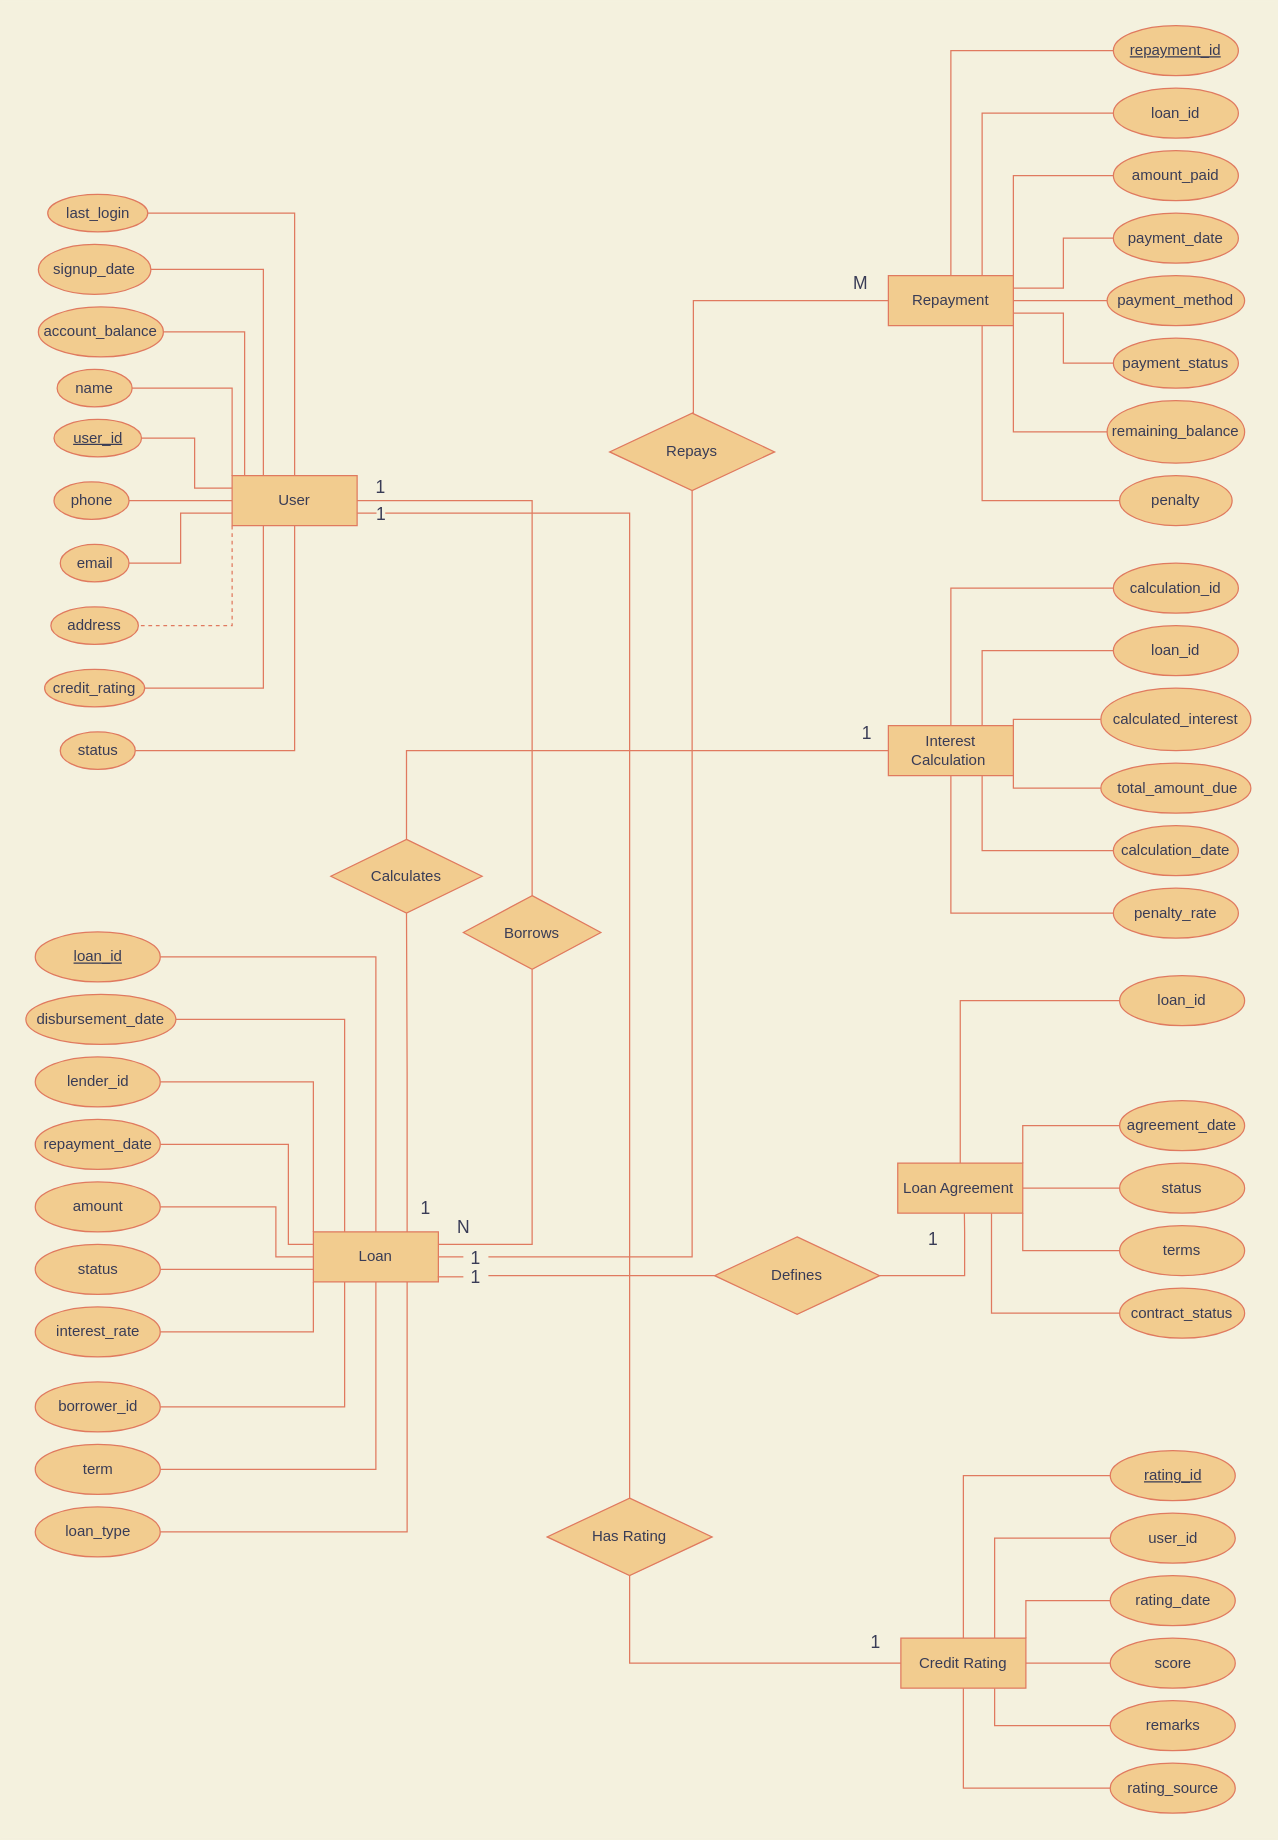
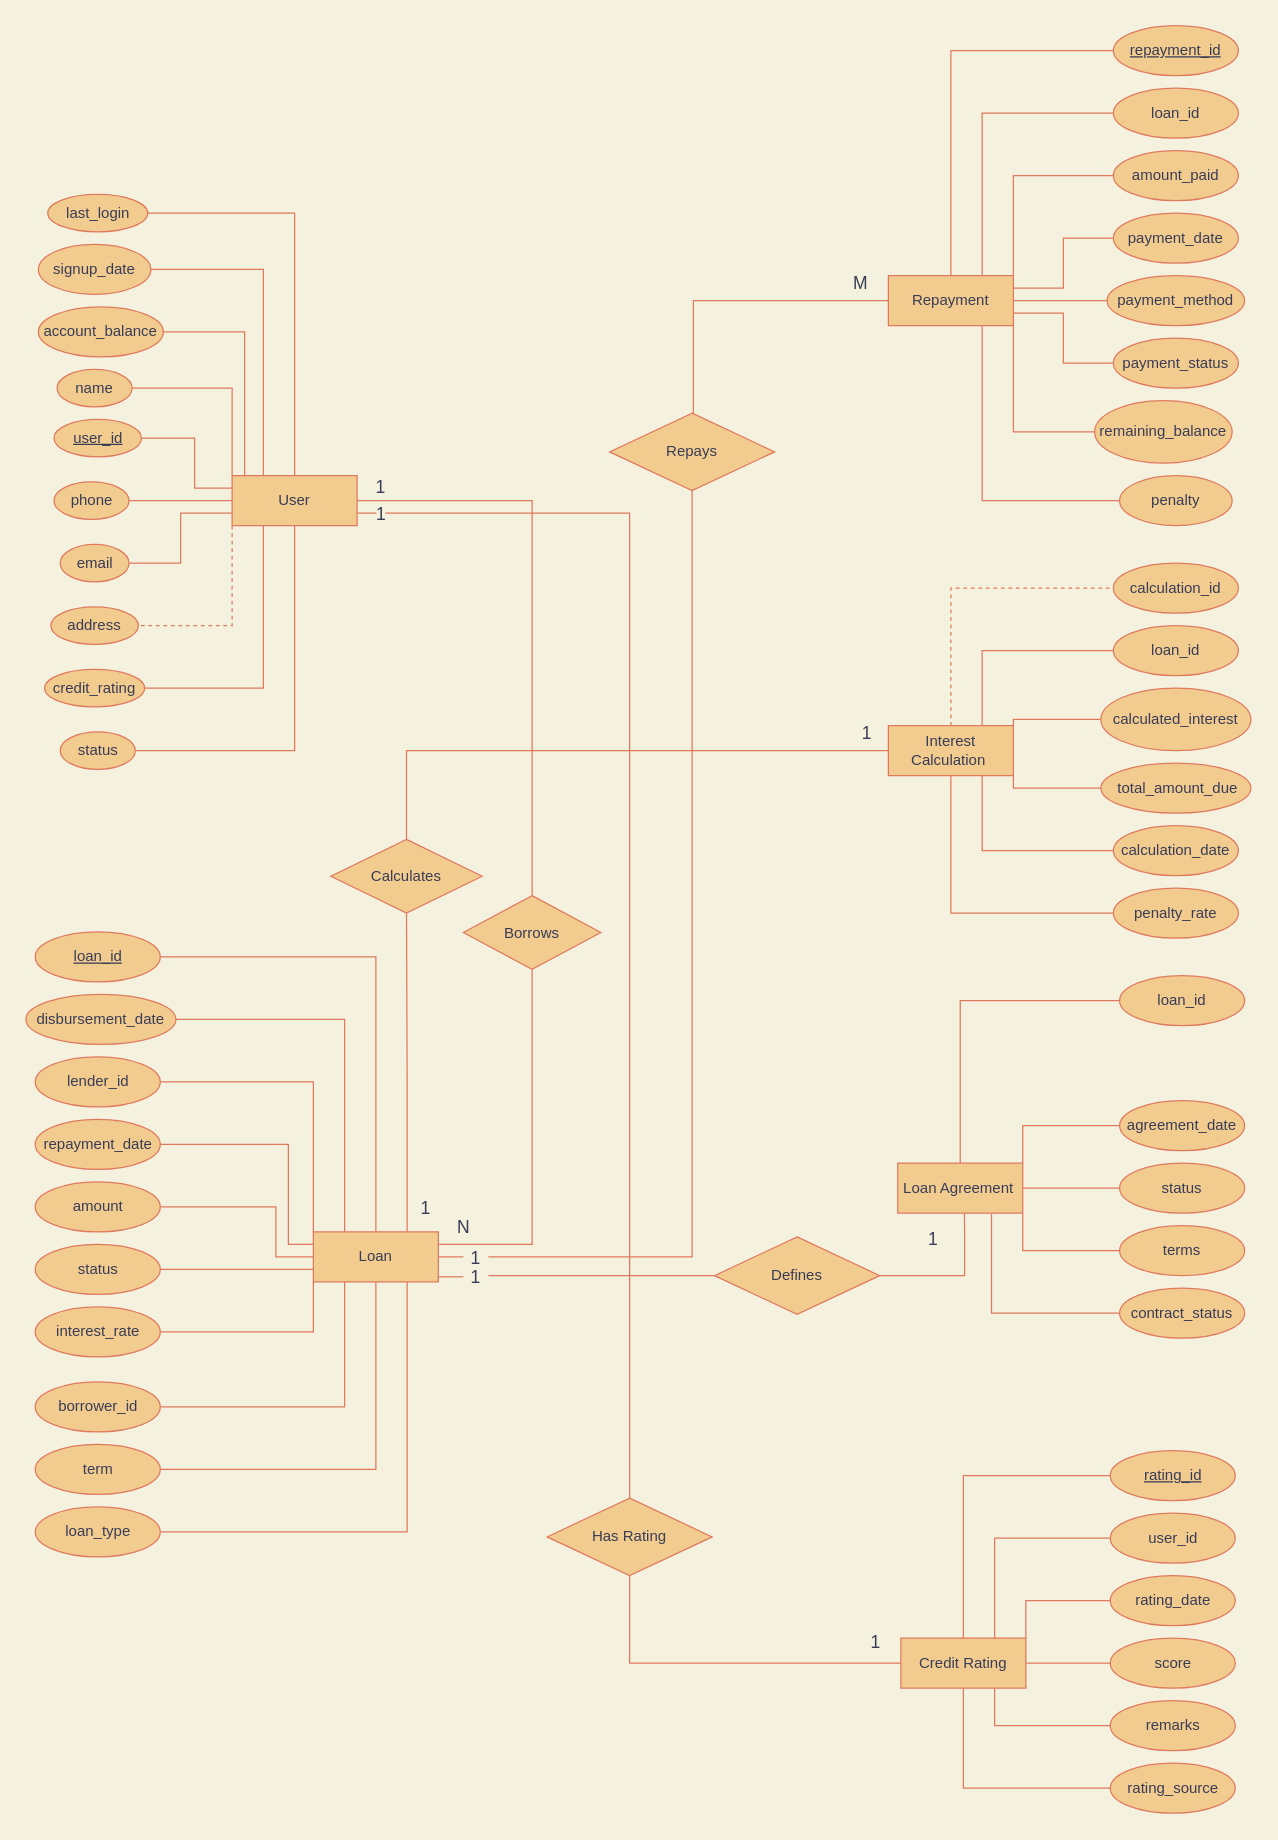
- <mxCell id="82" value="remaining_balance" style="ellipse;whiteSpace=wrap;html=1;align=center;rounded=0;fillColor=#F2CC8F;strokeColor=#E07A5F;fontColor=#393C56;" parent="1" vertex="1"><mxGeometry x="885" y="320" width="110" height="50" as="geometry" /></mxCell>
+ <mxCell id="82" value="remaining_balance" style="ellipse;whiteSpace=wrap;html=1;align=center;rounded=0;fillColor=#F2CC8F;strokeColor=#E07A5F;fontColor=#393C56;" parent="1" vertex="1"><mxGeometry x="875" y="320" width="110" height="50" as="geometry" /></mxCell>
- <mxCell id="48" style="edgeStyle=orthogonalEdgeStyle;rounded=0;orthogonalLoop=1;jettySize=auto;html=1;exitX=0.5;exitY=0;exitDx=0;exitDy=0;entryX=0;entryY=0.5;entryDx=0;entryDy=0;strokeColor=#E07A5F;fontColor=#393C56;labelBackgroundColor=#F4F1DE;endArrow=none;endFill=0;" parent="1" source="54" target="95" edge="1"><mxGeometry relative="1" as="geometry" /></mxCell>
+ <mxCell id="48" style="edgeStyle=orthogonalEdgeStyle;rounded=0;orthogonalLoop=1;jettySize=auto;html=1;exitX=0.5;exitY=0;exitDx=0;exitDy=0;entryX=0;entryY=0.5;entryDx=0;entryDy=0;strokeColor=#E07A5F;fontColor=#393C56;labelBackgroundColor=#F4F1DE;endArrow=none;endFill=0;dashed=1;" parent="1" source="54" target="95" edge="1"><mxGeometry relative="1" as="geometry" /></mxCell>
